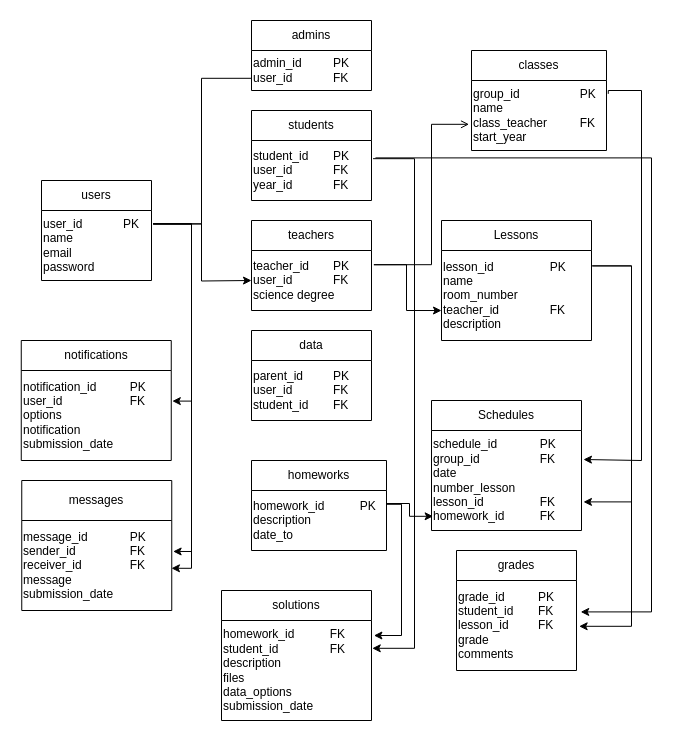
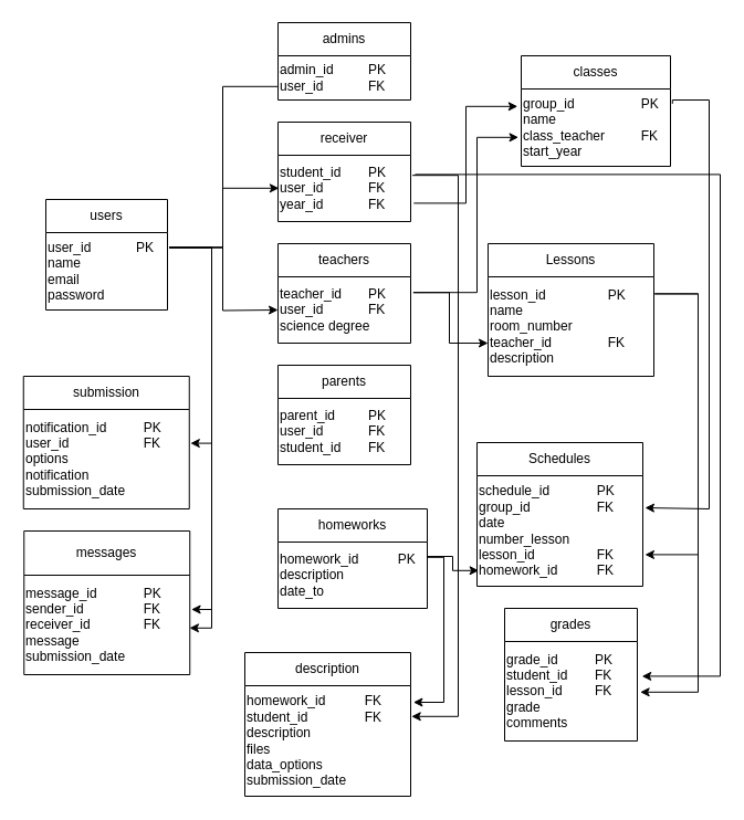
- <mxCell id="22" style="edgeStyle=orthogonalEdgeStyle;rounded=0;orthogonalLoop=1;jettySize=auto;html=1;exitX=1.02;exitY=0.237;exitDx=0;exitDy=0;entryX=-0.018;entryY=0.626;entryDx=0;entryDy=0;entryPerimeter=0;exitPerimeter=0;endArrow=open;" edge="1" parent="1" source="5" target="17"><mxGeometry relative="1" as="geometry"><Array as="points"><mxPoint x="431" y="264" /><mxPoint x="431" y="124" /></Array></mxGeometry></mxCell>
+ <mxCell id="22" style="edgeStyle=orthogonalEdgeStyle;rounded=0;orthogonalLoop=1;jettySize=auto;html=1;exitX=1.02;exitY=0.237;exitDx=0;exitDy=0;entryX=-0.018;entryY=0.626;entryDx=0;entryDy=0;entryPerimeter=0;exitPerimeter=0;" edge="1" parent="1" source="5" target="17"><mxGeometry relative="1" as="geometry"><Array as="points"><mxPoint x="431" y="264" /><mxPoint x="431" y="124" /></Array></mxGeometry></mxCell>
- <mxCell id="6" value="students" style="rounded=0;whiteSpace=wrap;html=1;shape=swimlane;fontStyle=0;startSize=30;childLayout=stackLayout;horizontal=1;horizontalStack=0;resizeParent=1;resizeParentMax=0;resizeLast=0;collapsible=1;marginBottom=0;" vertex="1" parent="1"><mxGeometry x="251" y="110" width="120" height="90" as="geometry" /></mxCell>
+ <mxCell id="6" value="receiver" style="rounded=0;whiteSpace=wrap;html=1;shape=swimlane;fontStyle=0;startSize=30;childLayout=stackLayout;horizontal=1;horizontalStack=0;resizeParent=1;resizeParentMax=0;resizeLast=0;collapsible=1;marginBottom=0;" vertex="1" parent="1"><mxGeometry x="251" y="110" width="120" height="90" as="geometry" /></mxCell>
+ <mxCell id="18" style="edgeStyle=orthogonalEdgeStyle;rounded=0;orthogonalLoop=1;jettySize=auto;html=1;exitX=1.023;exitY=0.723;exitDx=0;exitDy=0;entryX=-0.024;entryY=0.226;entryDx=0;entryDy=0;entryPerimeter=0;exitPerimeter=0;" edge="1" parent="1" source="7" target="17"><mxGeometry relative="1" as="geometry" /></mxCell>
+ <mxCell id="20" style="edgeStyle=orthogonalEdgeStyle;rounded=0;orthogonalLoop=1;jettySize=auto;html=1;exitX=1.015;exitY=0.191;exitDx=0;exitDy=0;entryX=0.007;entryY=0.497;entryDx=0;entryDy=0;entryPerimeter=0;exitPerimeter=0;" edge="1" parent="1" source="3" target="7"><mxGeometry relative="1" as="geometry" /></mxCell>
- <mxCell id="8" value="data" style="rounded=0;whiteSpace=wrap;html=1;shape=swimlane;fontStyle=0;startSize=30;childLayout=stackLayout;horizontal=1;horizontalStack=0;resizeParent=1;resizeParentMax=0;resizeLast=0;collapsible=1;marginBottom=0;" vertex="1" parent="1"><mxGeometry x="251" y="330" width="120" height="90" as="geometry" /></mxCell>
+ <mxCell id="8" value="parents" style="rounded=0;whiteSpace=wrap;html=1;shape=swimlane;fontStyle=0;startSize=30;childLayout=stackLayout;horizontal=1;horizontalStack=0;resizeParent=1;resizeParentMax=0;resizeLast=0;collapsible=1;marginBottom=0;" vertex="1" parent="1"><mxGeometry x="251" y="330" width="120" height="90" as="geometry" /></mxCell>
- <mxCell id="30" value="notifications" style="rounded=0;whiteSpace=wrap;html=1;shape=swimlane;fontStyle=0;startSize=30;childLayout=stackLayout;horizontal=1;horizontalStack=0;resizeParent=1;resizeParentMax=0;resizeLast=0;collapsible=1;marginBottom=0;" vertex="1" parent="1"><mxGeometry x="20.75" y="340" width="150" height="120" as="geometry" /></mxCell>
+ <mxCell id="30" value="submission" style="rounded=0;whiteSpace=wrap;html=1;shape=swimlane;fontStyle=0;startSize=30;childLayout=stackLayout;horizontal=1;horizontalStack=0;resizeParent=1;resizeParentMax=0;resizeLast=0;collapsible=1;marginBottom=0;" vertex="1" parent="1"><mxGeometry x="20.75" y="340" width="150" height="120" as="geometry" /></mxCell>
- <mxCell id="40" value="solutions" style="rounded=0;whiteSpace=wrap;html=1;shape=swimlane;fontStyle=0;startSize=30;childLayout=stackLayout;horizontal=1;horizontalStack=0;resizeParent=1;resizeParentMax=0;resizeLast=0;collapsible=1;marginBottom=0;" vertex="1" parent="1"><mxGeometry x="221" y="590" width="150" height="130" as="geometry" /></mxCell>
+ <mxCell id="40" value="description" style="rounded=0;whiteSpace=wrap;html=1;shape=swimlane;fontStyle=0;startSize=30;childLayout=stackLayout;horizontal=1;horizontalStack=0;resizeParent=1;resizeParentMax=0;resizeLast=0;collapsible=1;marginBottom=0;" vertex="1" parent="1"><mxGeometry x="221" y="590" width="150" height="130" as="geometry" /></mxCell>
